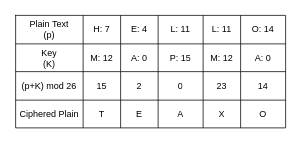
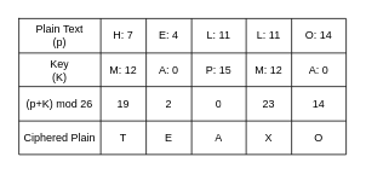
- <mxCell id="19" value="15" style="shape=partialRectangle;html=1;whiteSpace=wrap;connectable=0;strokeColor=inherit;overflow=hidden;fillColor=none;top=0;left=0;bottom=0;right=0;pointerEvents=1;" vertex="1" parent="17"><mxGeometry x="90" width="50" height="38" as="geometry"><mxRectangle width="50" height="38" as="alternateBounds" /></mxGeometry></mxCell>
+ <mxCell id="19" value="19" style="shape=partialRectangle;html=1;whiteSpace=wrap;connectable=0;strokeColor=inherit;overflow=hidden;fillColor=none;top=0;left=0;bottom=0;right=0;pointerEvents=1;" vertex="1" parent="17"><mxGeometry x="90" width="50" height="38" as="geometry"><mxRectangle width="50" height="38" as="alternateBounds" /></mxGeometry></mxCell>
